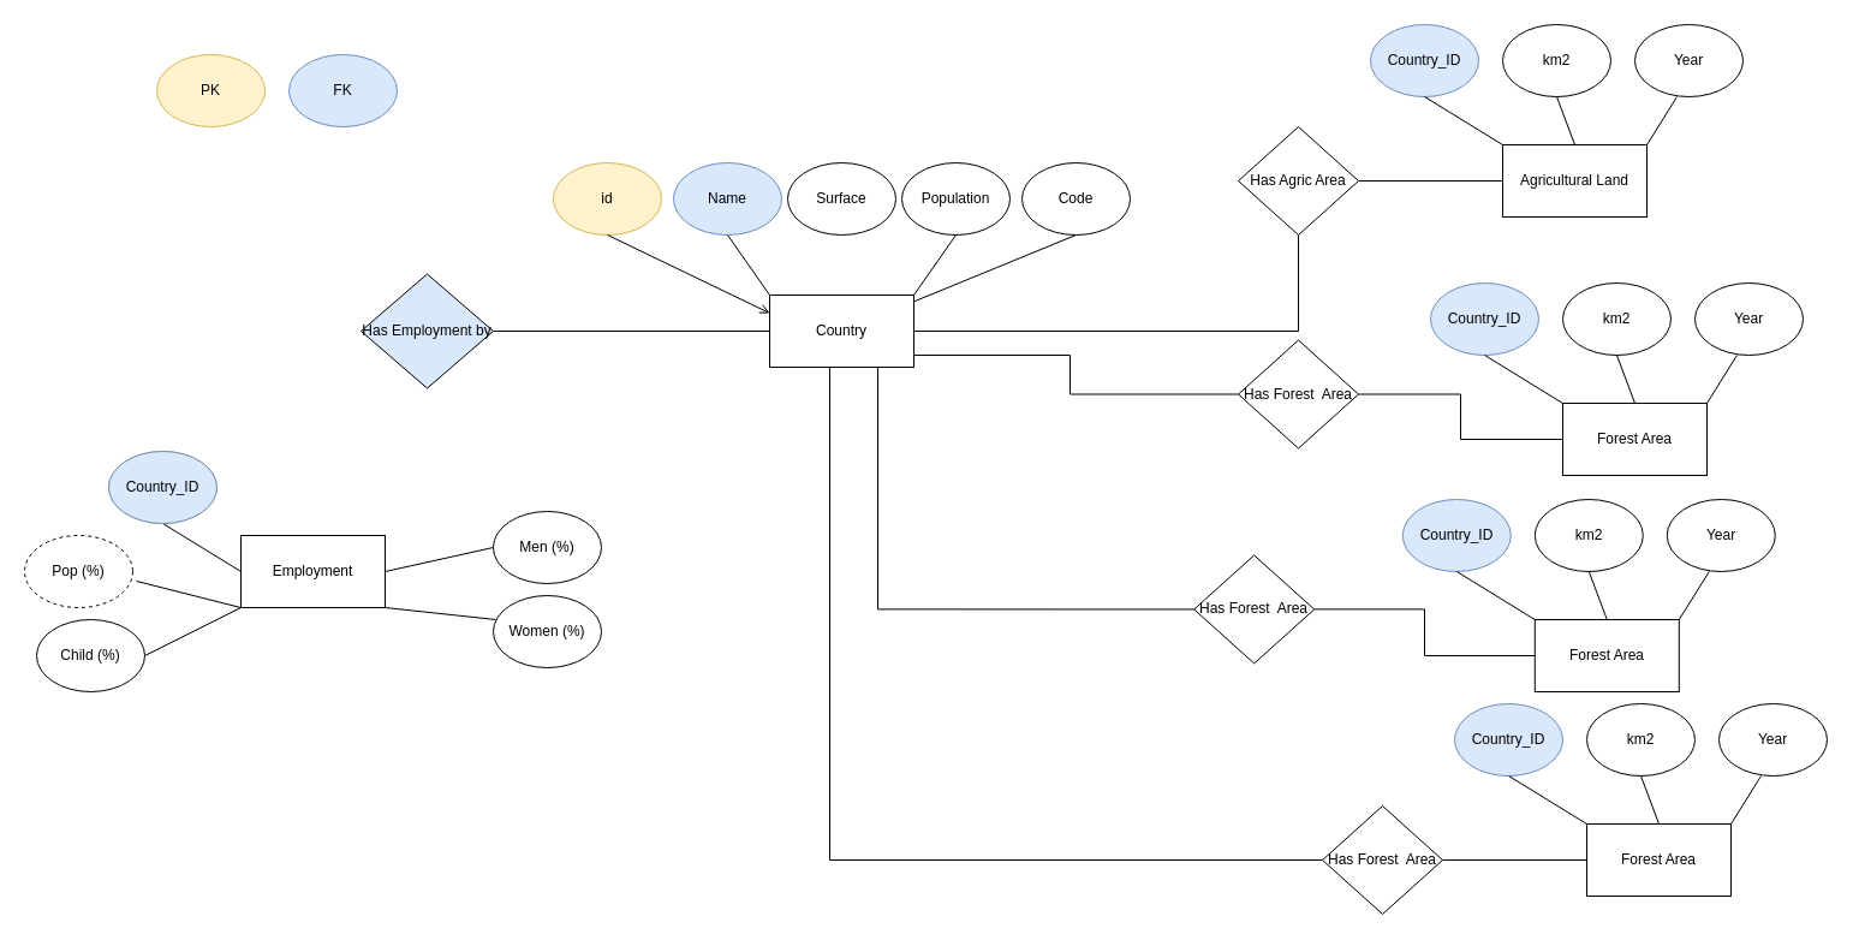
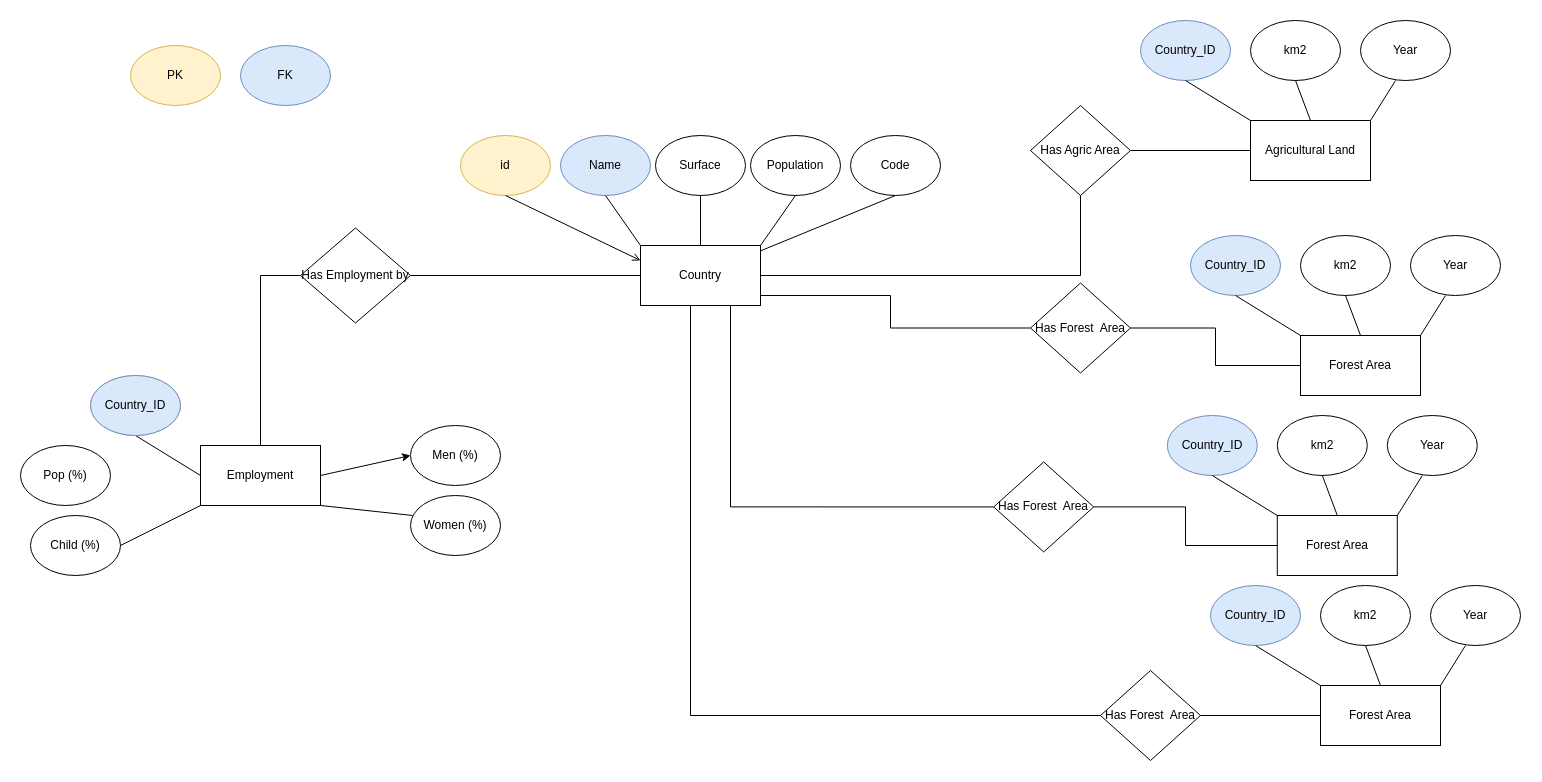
+ <mxCell id="13" value="" style="endArrow=none;html=1;rounded=0;exitX=0.5;exitY=1;exitDx=0;exitDy=0;entryX=0.5;entryY=0;entryDx=0;entryDy=0;" edge="1" parent="1" source="12" target="7"><mxGeometry width="50" height="50" relative="1" as="geometry"><mxPoint x="890" y="255" as="sourcePoint" /><mxPoint x="650" y="215" as="targetPoint" /></mxGeometry></mxCell>
- <mxCell id="30" value="Has Employment by" style="rhombus;whiteSpace=wrap;html=1;fillColor=#dae8fc;" vertex="1" parent="1"><mxGeometry x="300" y="227.5" width="110" height="95" as="geometry" /></mxCell>
+ <mxCell id="30" value="Has Employment by" style="rhombus;whiteSpace=wrap;html=1;" vertex="1" parent="1"><mxGeometry x="300" y="227.5" width="110" height="95" as="geometry" /></mxCell>
+ <mxCell id="29" style="edgeStyle=orthogonalEdgeStyle;rounded=0;orthogonalLoop=1;jettySize=auto;html=1;exitX=0;exitY=0.5;exitDx=0;exitDy=0;strokeColor=default;endArrow=none;endFill=0;" edge="1" parent="1" source="30" target="31"><mxGeometry relative="1" as="geometry"><mxPoint x="260" y="400" as="sourcePoint" /></mxGeometry></mxCell>
- <mxCell id="40" value="" style="endArrow=none;html=1;rounded=0;exitX=1;exitY=0.5;exitDx=0;exitDy=0;entryX=0;entryY=0.5;entryDx=0;entryDy=0;" edge="1" parent="1" source="31" target="39"><mxGeometry width="50" height="50" relative="1" as="geometry"><mxPoint x="330" y="515" as="sourcePoint" /><mxPoint x="380" y="465" as="targetPoint" /></mxGeometry></mxCell>
+ <mxCell id="40" value="" style="endArrow=classic;html=1;rounded=0;exitX=1;exitY=0.5;exitDx=0;exitDy=0;entryX=0;entryY=0.5;entryDx=0;entryDy=0;" edge="1" parent="1" source="31" target="39"><mxGeometry width="50" height="50" relative="1" as="geometry"><mxPoint x="330" y="515" as="sourcePoint" /><mxPoint x="380" y="465" as="targetPoint" /></mxGeometry></mxCell>
- <mxCell id="36" value="Pop (%)" style="ellipse;whiteSpace=wrap;html=1;dashed=1;" vertex="1" parent="1"><mxGeometry x="20" y="445" width="90" height="60" as="geometry" /></mxCell>
+ <mxCell id="36" value="Pop (%)" style="ellipse;whiteSpace=wrap;html=1;" vertex="1" parent="1"><mxGeometry x="20" y="445" width="90" height="60" as="geometry" /></mxCell>
- <mxCell id="35" value="" style="endArrow=none;html=1;rounded=0;exitX=1.033;exitY=0.633;exitDx=0;exitDy=0;entryX=0;entryY=1;entryDx=0;entryDy=0;exitPerimeter=0;" edge="1" parent="1" source="36" target="31"><mxGeometry width="50" height="50" relative="1" as="geometry"><mxPoint x="95" y="525" as="sourcePoint" /><mxPoint x="160" y="565" as="targetPoint" /></mxGeometry></mxCell>
